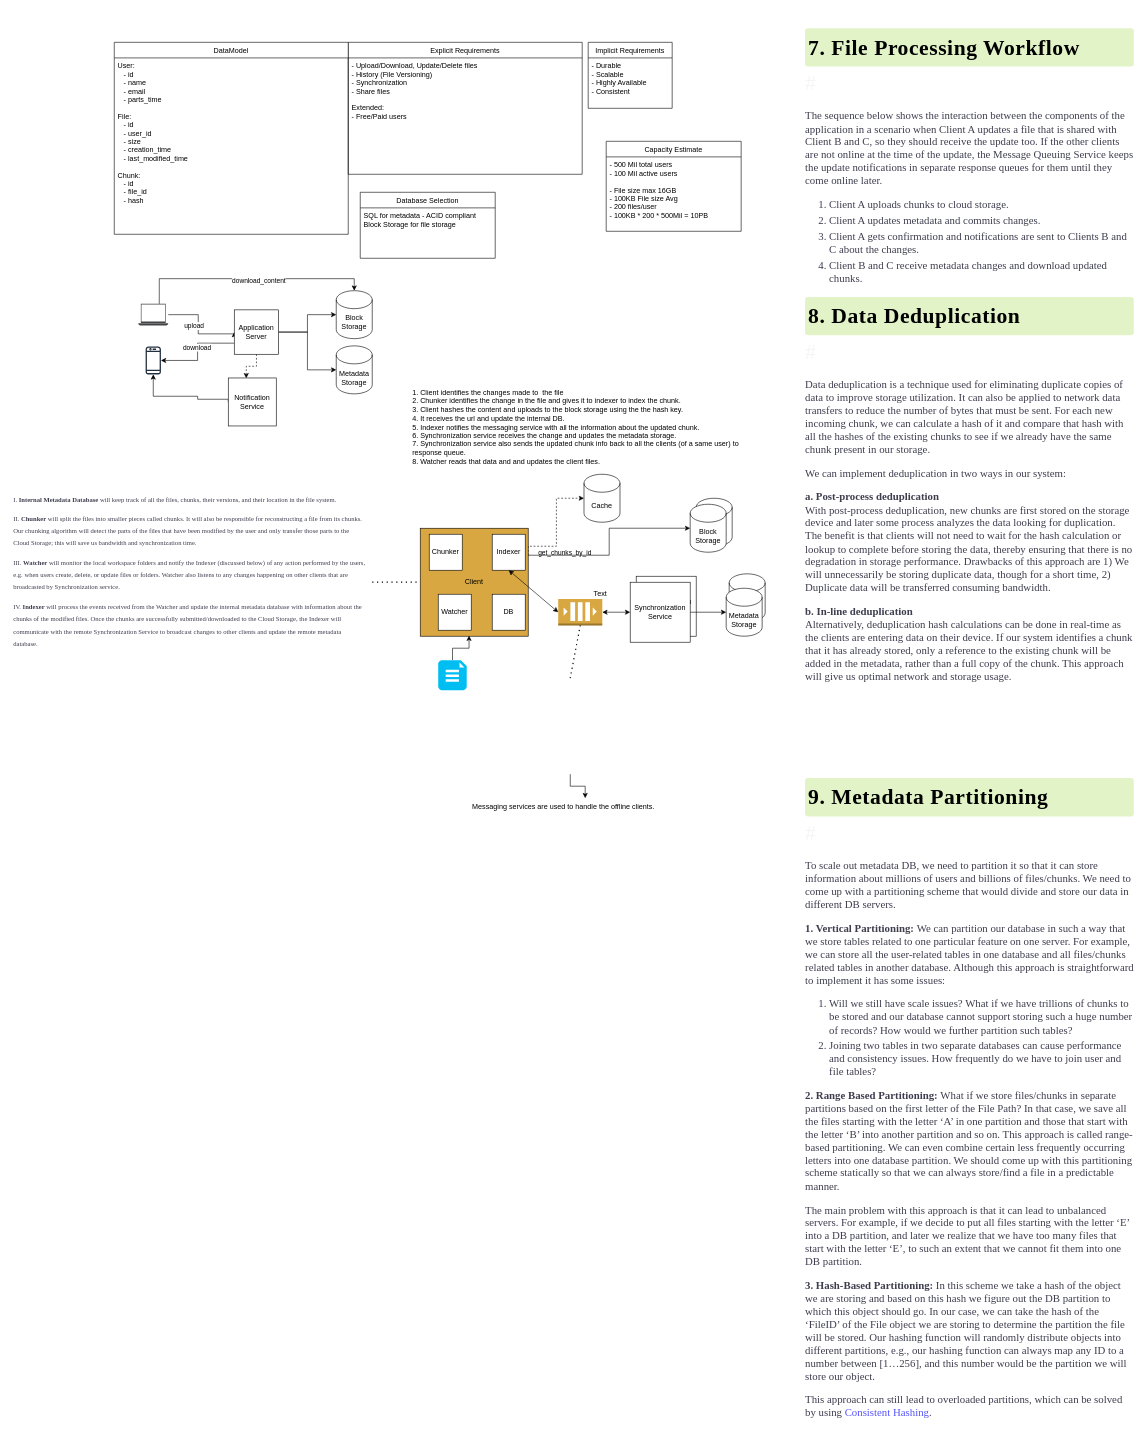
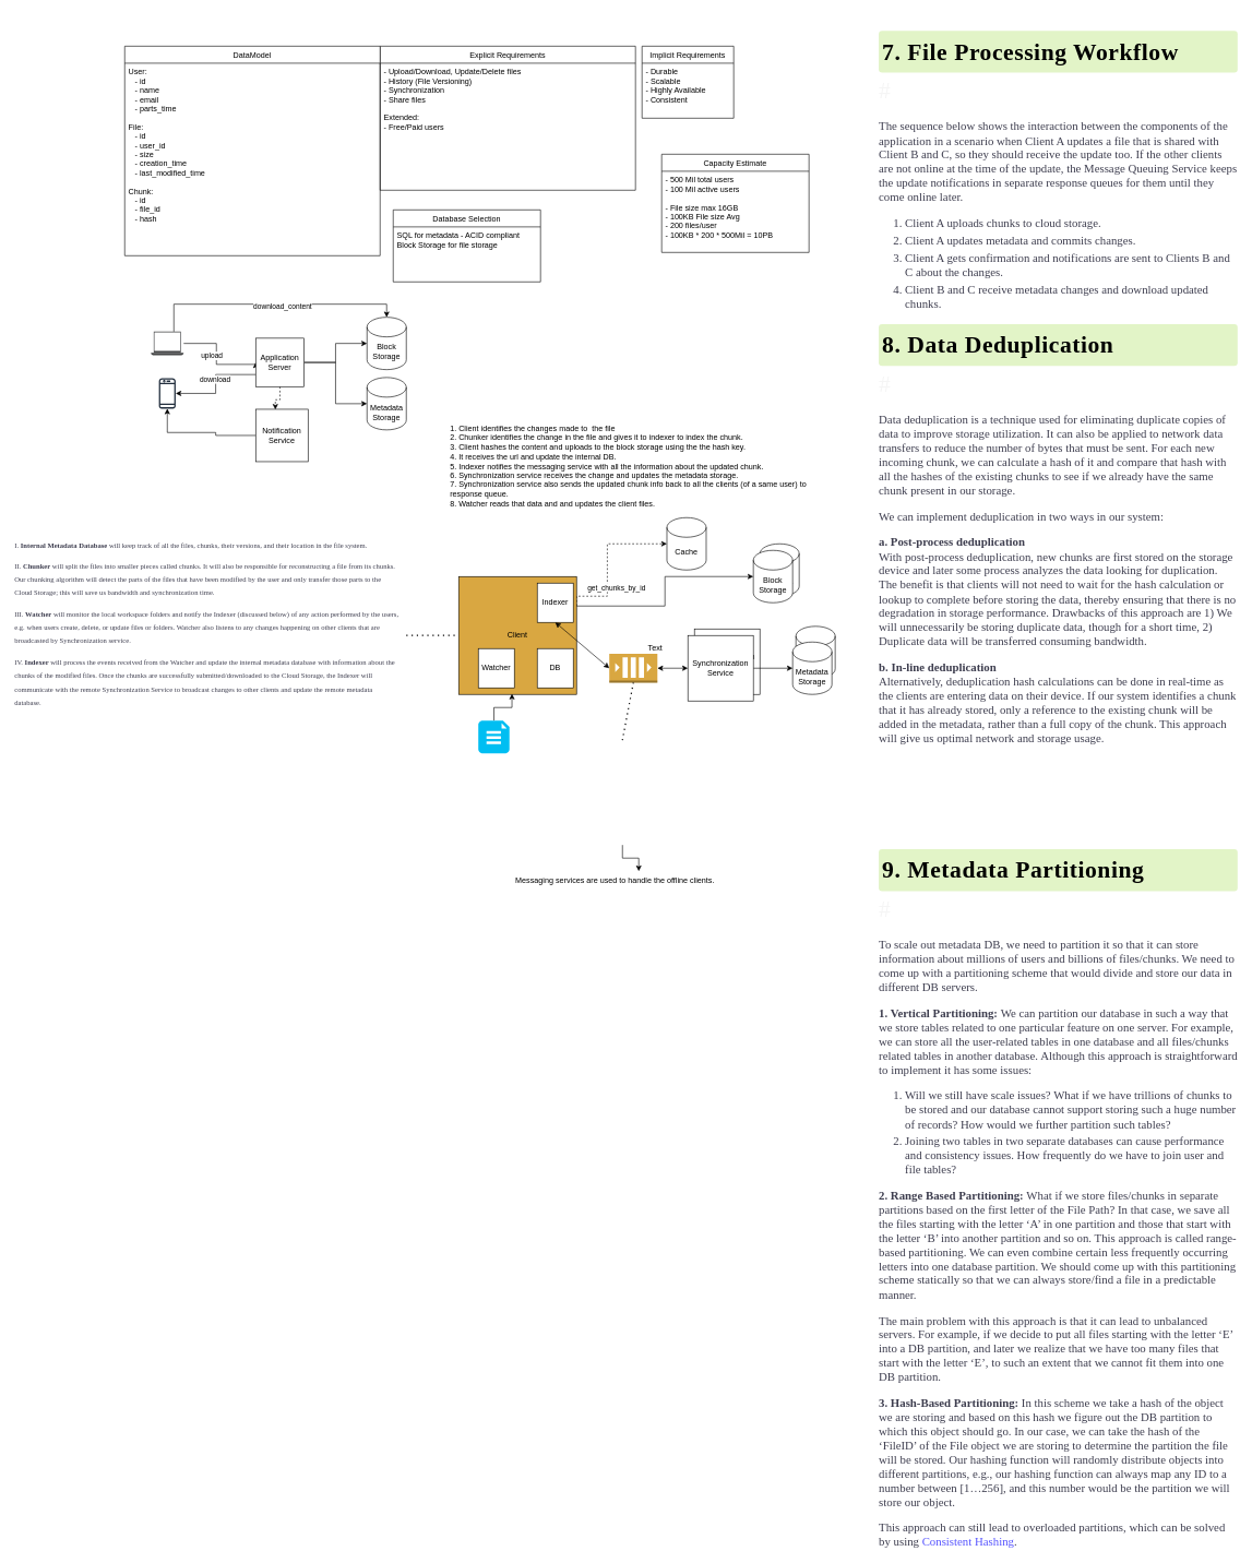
- <mxCell id="55" value="Notification&lt;br&gt;Service" style="whiteSpace=wrap;html=1;aspect=fixed;" parent="1" vertex="1"><mxGeometry x="380" y="629.52" width="80" height="80" as="geometry" /></mxCell>
+ <mxCell id="55" value="Notification&lt;br&gt;Service" style="whiteSpace=wrap;html=1;aspect=fixed;" parent="1" vertex="1"><mxGeometry x="390" y="624.52" width="80" height="80" as="geometry" /></mxCell>
- <mxCell id="51" value="Cache" style="shape=cylinder3;whiteSpace=wrap;html=1;boundedLbl=1;backgroundOutline=1;size=15;" parent="1" vertex="1"><mxGeometry x="973" y="790" width="60" height="80" as="geometry" /></mxCell>
+ <mxCell id="51" value="Cache" style="shape=cylinder3;whiteSpace=wrap;html=1;boundedLbl=1;backgroundOutline=1;size=15;" parent="1" vertex="1"><mxGeometry x="1018" y="790" width="60" height="80" as="geometry" /></mxCell>
- <mxCell id="33" value="Chunker" style="rounded=0;whiteSpace=wrap;html=1;" parent="1" vertex="1"><mxGeometry x="715" y="890" width="55" height="60" as="geometry" /></mxCell>
